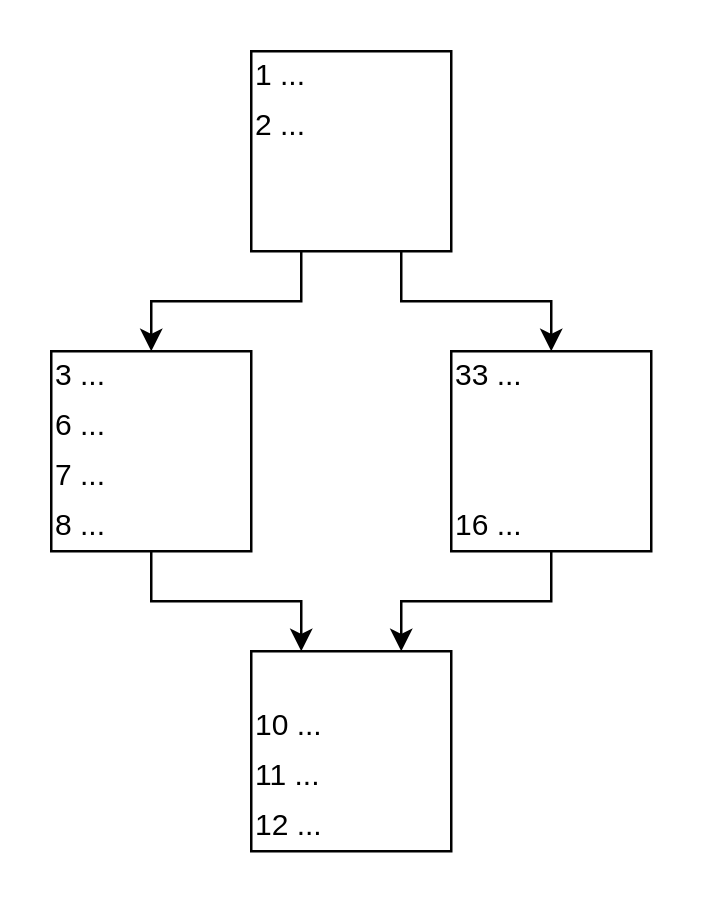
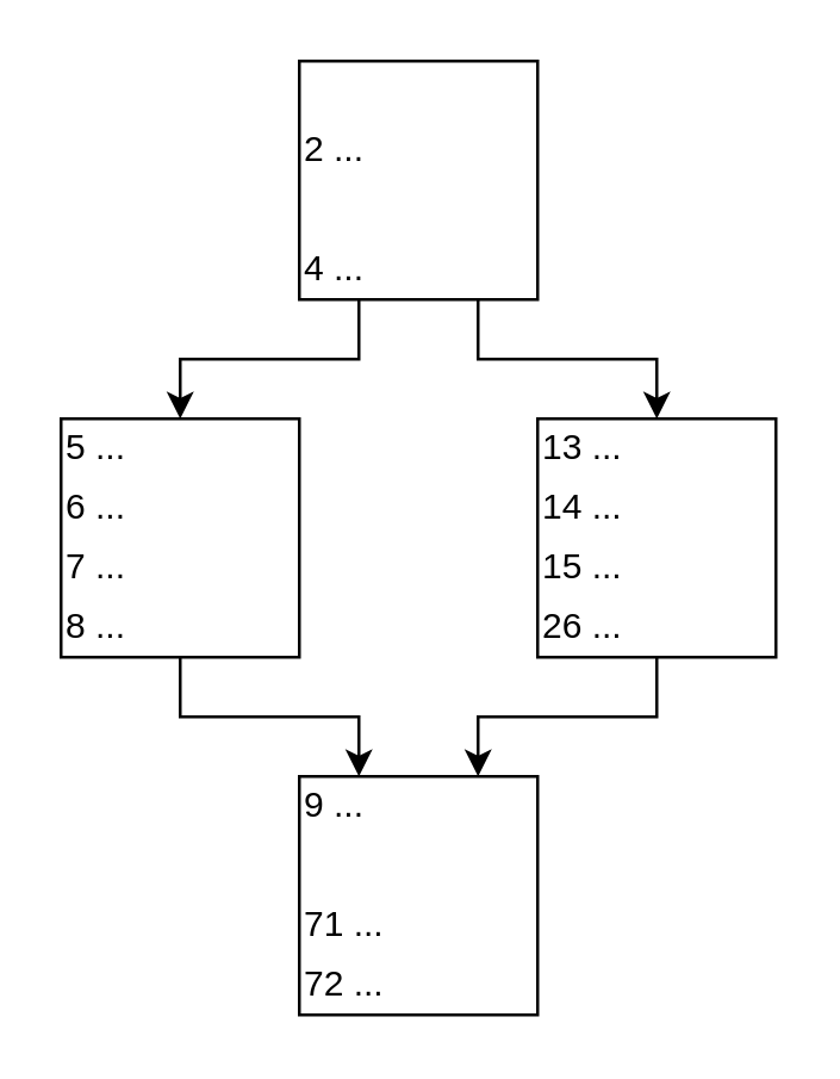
- <mxCell id="10" value="1 ..." style="text;html=1;strokeColor=none;fillColor=none;align=left;verticalAlign=middle;whiteSpace=wrap;rounded=0;" vertex="1" parent="1"><mxGeometry x="100" y="20" width="80" height="20" as="geometry" /></mxCell>
+ <mxCell id="12" value="4 ..." style="text;html=1;strokeColor=none;fillColor=none;align=left;verticalAlign=middle;whiteSpace=wrap;rounded=0;" vertex="1" parent="1"><mxGeometry x="100" y="80" width="80" height="20" as="geometry" /></mxCell>
- <mxCell id="13" value="3 ..." style="text;html=1;strokeColor=none;fillColor=none;align=left;verticalAlign=middle;whiteSpace=wrap;rounded=0;" vertex="1" parent="1"><mxGeometry x="20" y="140" width="80" height="20" as="geometry" /></mxCell>
+ <mxCell id="13" value="5 ..." style="text;html=1;strokeColor=none;fillColor=none;align=left;verticalAlign=middle;whiteSpace=wrap;rounded=0;" vertex="1" parent="1"><mxGeometry x="20" y="140" width="80" height="20" as="geometry" /></mxCell>
- <mxCell id="17" value="33 ..." style="text;html=1;strokeColor=none;fillColor=none;align=left;verticalAlign=middle;whiteSpace=wrap;rounded=0;" vertex="1" parent="1"><mxGeometry x="180" y="140" width="80" height="20" as="geometry" /></mxCell>
+ <mxCell id="17" value="13 ..." style="text;html=1;strokeColor=none;fillColor=none;align=left;verticalAlign=middle;whiteSpace=wrap;rounded=0;" vertex="1" parent="1"><mxGeometry x="180" y="140" width="80" height="20" as="geometry" /></mxCell>
+ <mxCell id="18" value="14 ..." style="text;html=1;strokeColor=none;fillColor=none;align=left;verticalAlign=middle;whiteSpace=wrap;rounded=0;" vertex="1" parent="1"><mxGeometry x="180" y="160" width="80" height="20" as="geometry" /></mxCell>
+ <mxCell id="19" value="15 ..." style="text;html=1;strokeColor=none;fillColor=none;align=left;verticalAlign=middle;whiteSpace=wrap;rounded=0;" vertex="1" parent="1"><mxGeometry x="180" y="180" width="80" height="20" as="geometry" /></mxCell>
- <mxCell id="20" value="16 ..." style="text;html=1;strokeColor=none;fillColor=none;align=left;verticalAlign=middle;whiteSpace=wrap;rounded=0;" vertex="1" parent="1"><mxGeometry x="180" y="200" width="80" height="20" as="geometry" /></mxCell>
+ <mxCell id="20" value="26 ..." style="text;html=1;strokeColor=none;fillColor=none;align=left;verticalAlign=middle;whiteSpace=wrap;rounded=0;" vertex="1" parent="1"><mxGeometry x="180" y="200" width="80" height="20" as="geometry" /></mxCell>
+ <mxCell id="21" value="9 ..." style="text;html=1;strokeColor=none;fillColor=none;align=left;verticalAlign=middle;whiteSpace=wrap;rounded=0;" vertex="1" parent="1"><mxGeometry x="100" y="260" width="80" height="20" as="geometry" /></mxCell>
- <mxCell id="22" value="10 ..." style="text;html=1;strokeColor=none;fillColor=none;align=left;verticalAlign=middle;whiteSpace=wrap;rounded=0;" vertex="1" parent="1"><mxGeometry x="100" y="280" width="80" height="20" as="geometry" /></mxCell>
- <mxCell id="23" value="11 ..." style="text;html=1;strokeColor=none;fillColor=none;align=left;verticalAlign=middle;whiteSpace=wrap;rounded=0;" vertex="1" parent="1"><mxGeometry x="100" y="300" width="80" height="20" as="geometry" /></mxCell>
+ <mxCell id="23" value="71 ..." style="text;html=1;strokeColor=none;fillColor=none;align=left;verticalAlign=middle;whiteSpace=wrap;rounded=0;" vertex="1" parent="1"><mxGeometry x="100" y="300" width="80" height="20" as="geometry" /></mxCell>
- <mxCell id="24" value="12 ..." style="text;html=1;strokeColor=none;fillColor=none;align=left;verticalAlign=middle;whiteSpace=wrap;rounded=0;" vertex="1" parent="1"><mxGeometry x="100" y="320" width="80" height="20" as="geometry" /></mxCell>
+ <mxCell id="24" value="72 ..." style="text;html=1;strokeColor=none;fillColor=none;align=left;verticalAlign=middle;whiteSpace=wrap;rounded=0;" vertex="1" parent="1"><mxGeometry x="100" y="320" width="80" height="20" as="geometry" /></mxCell>
